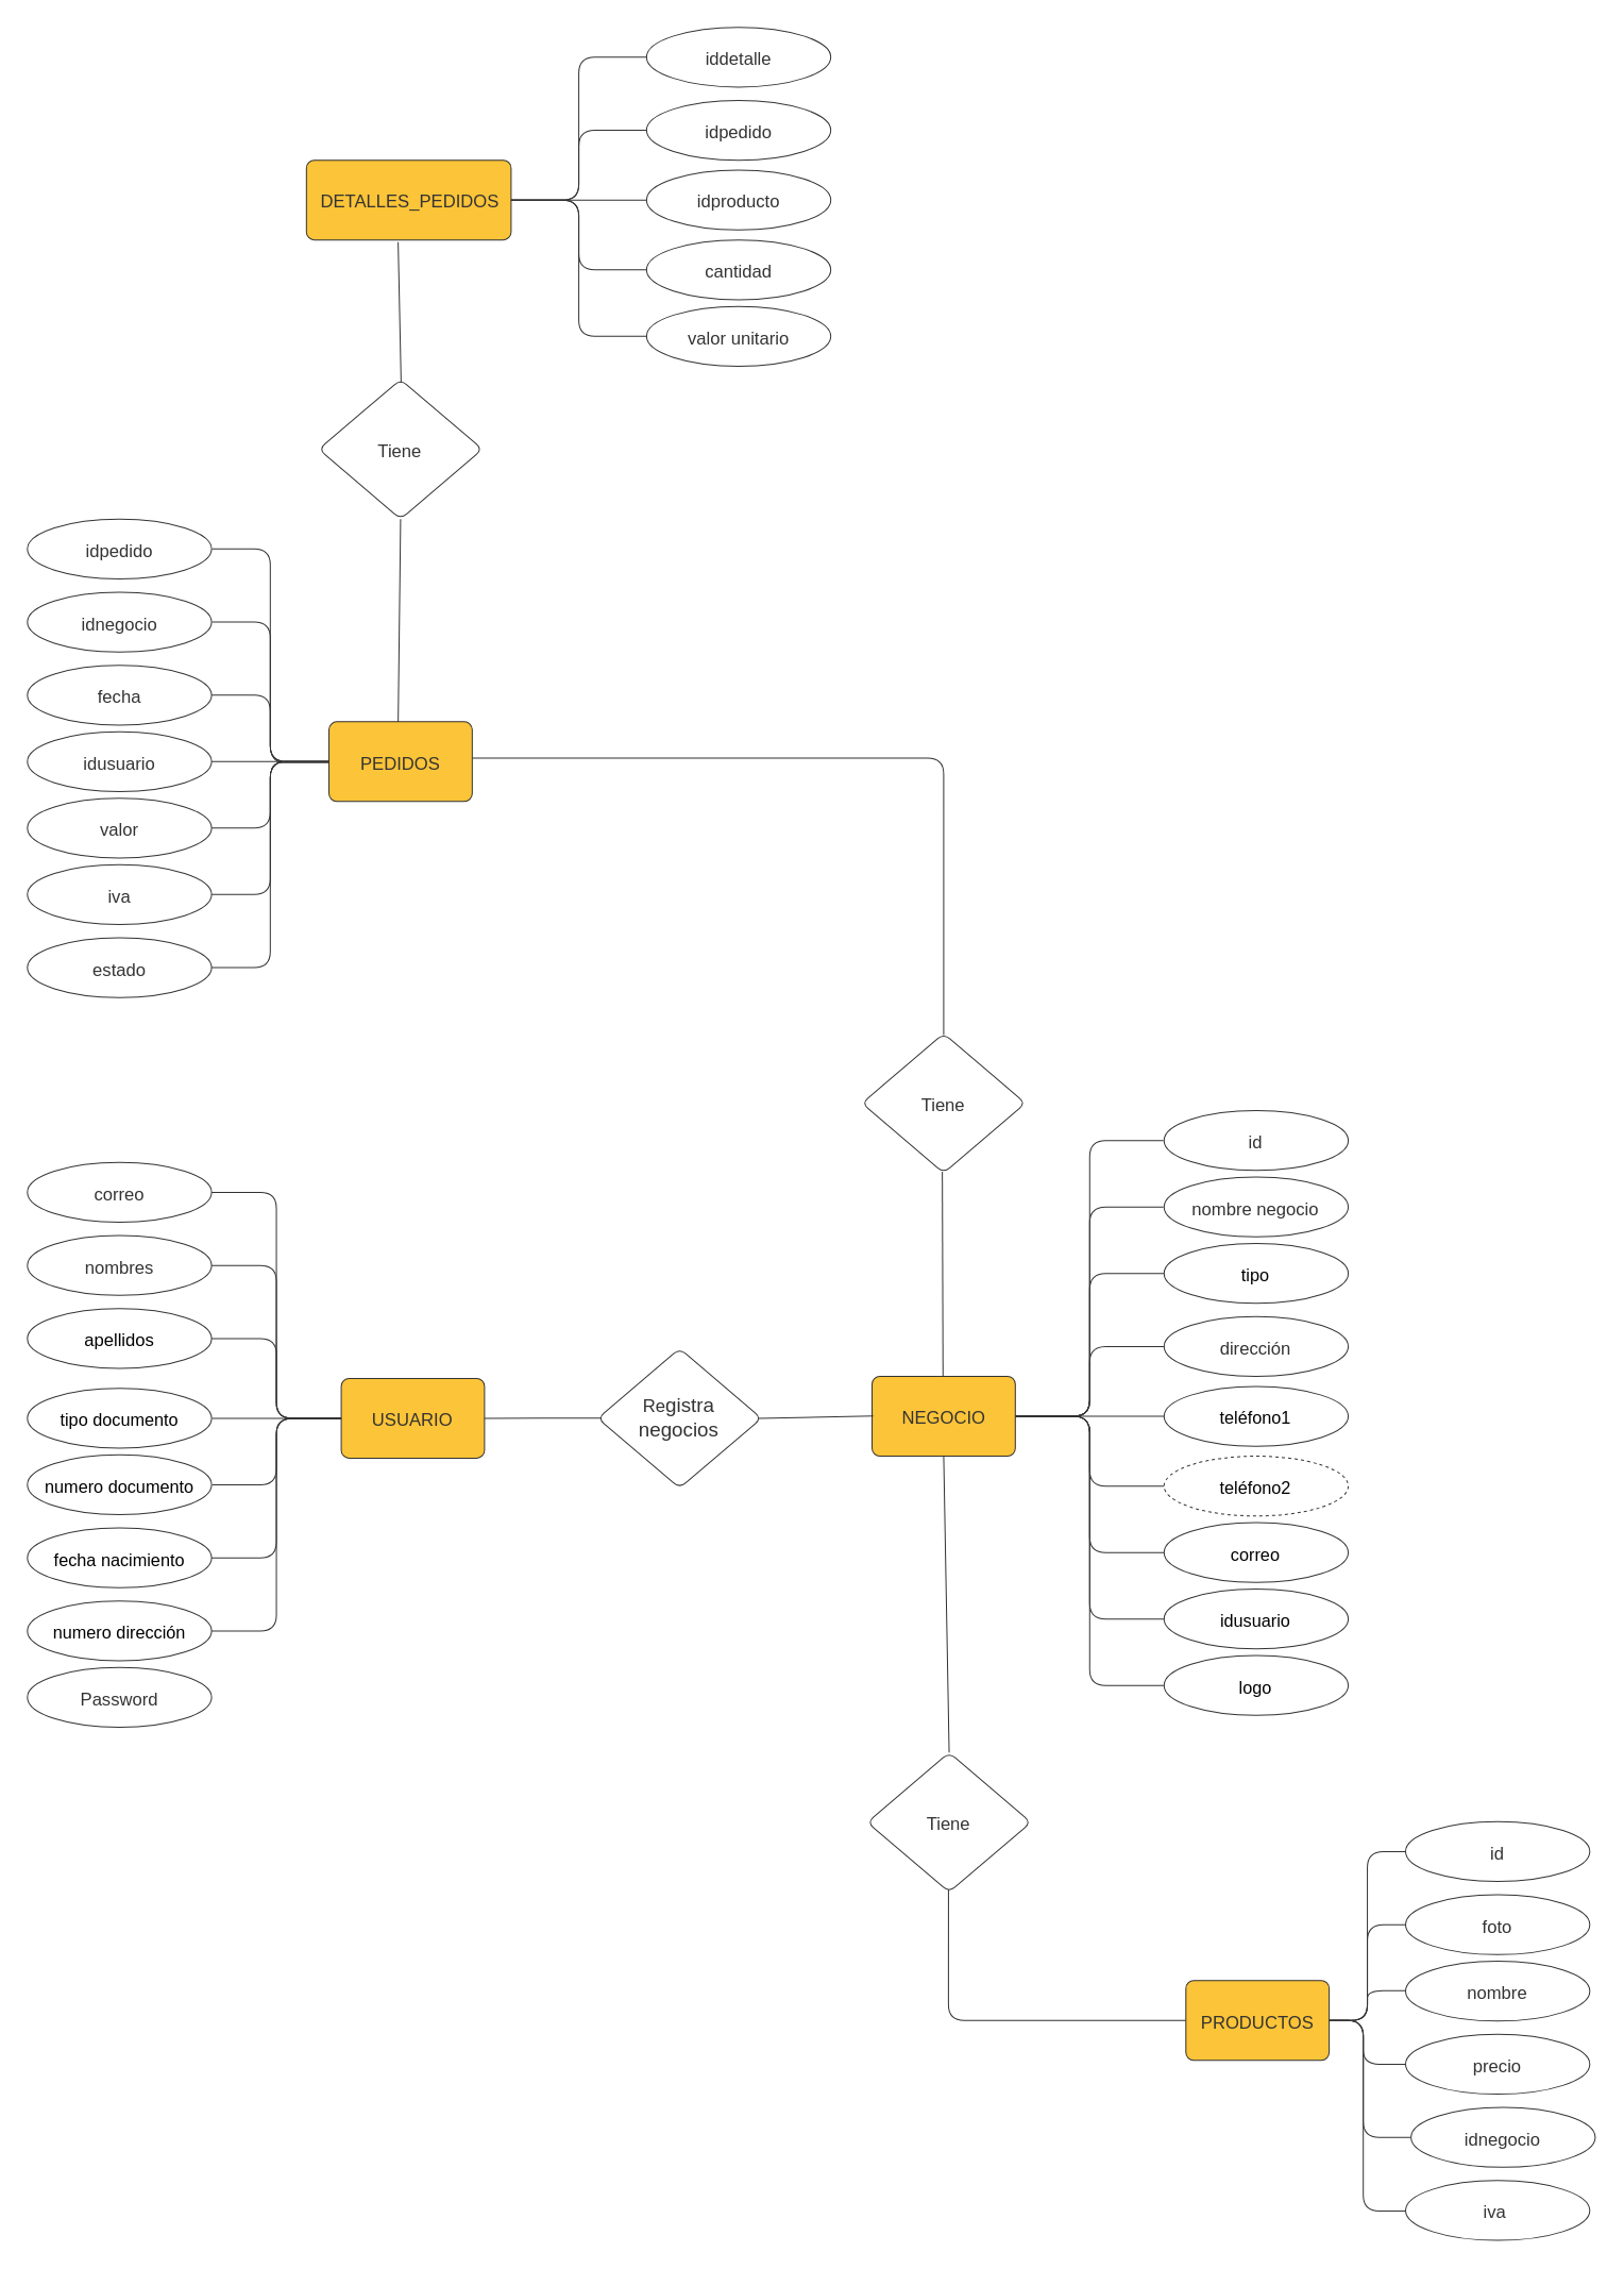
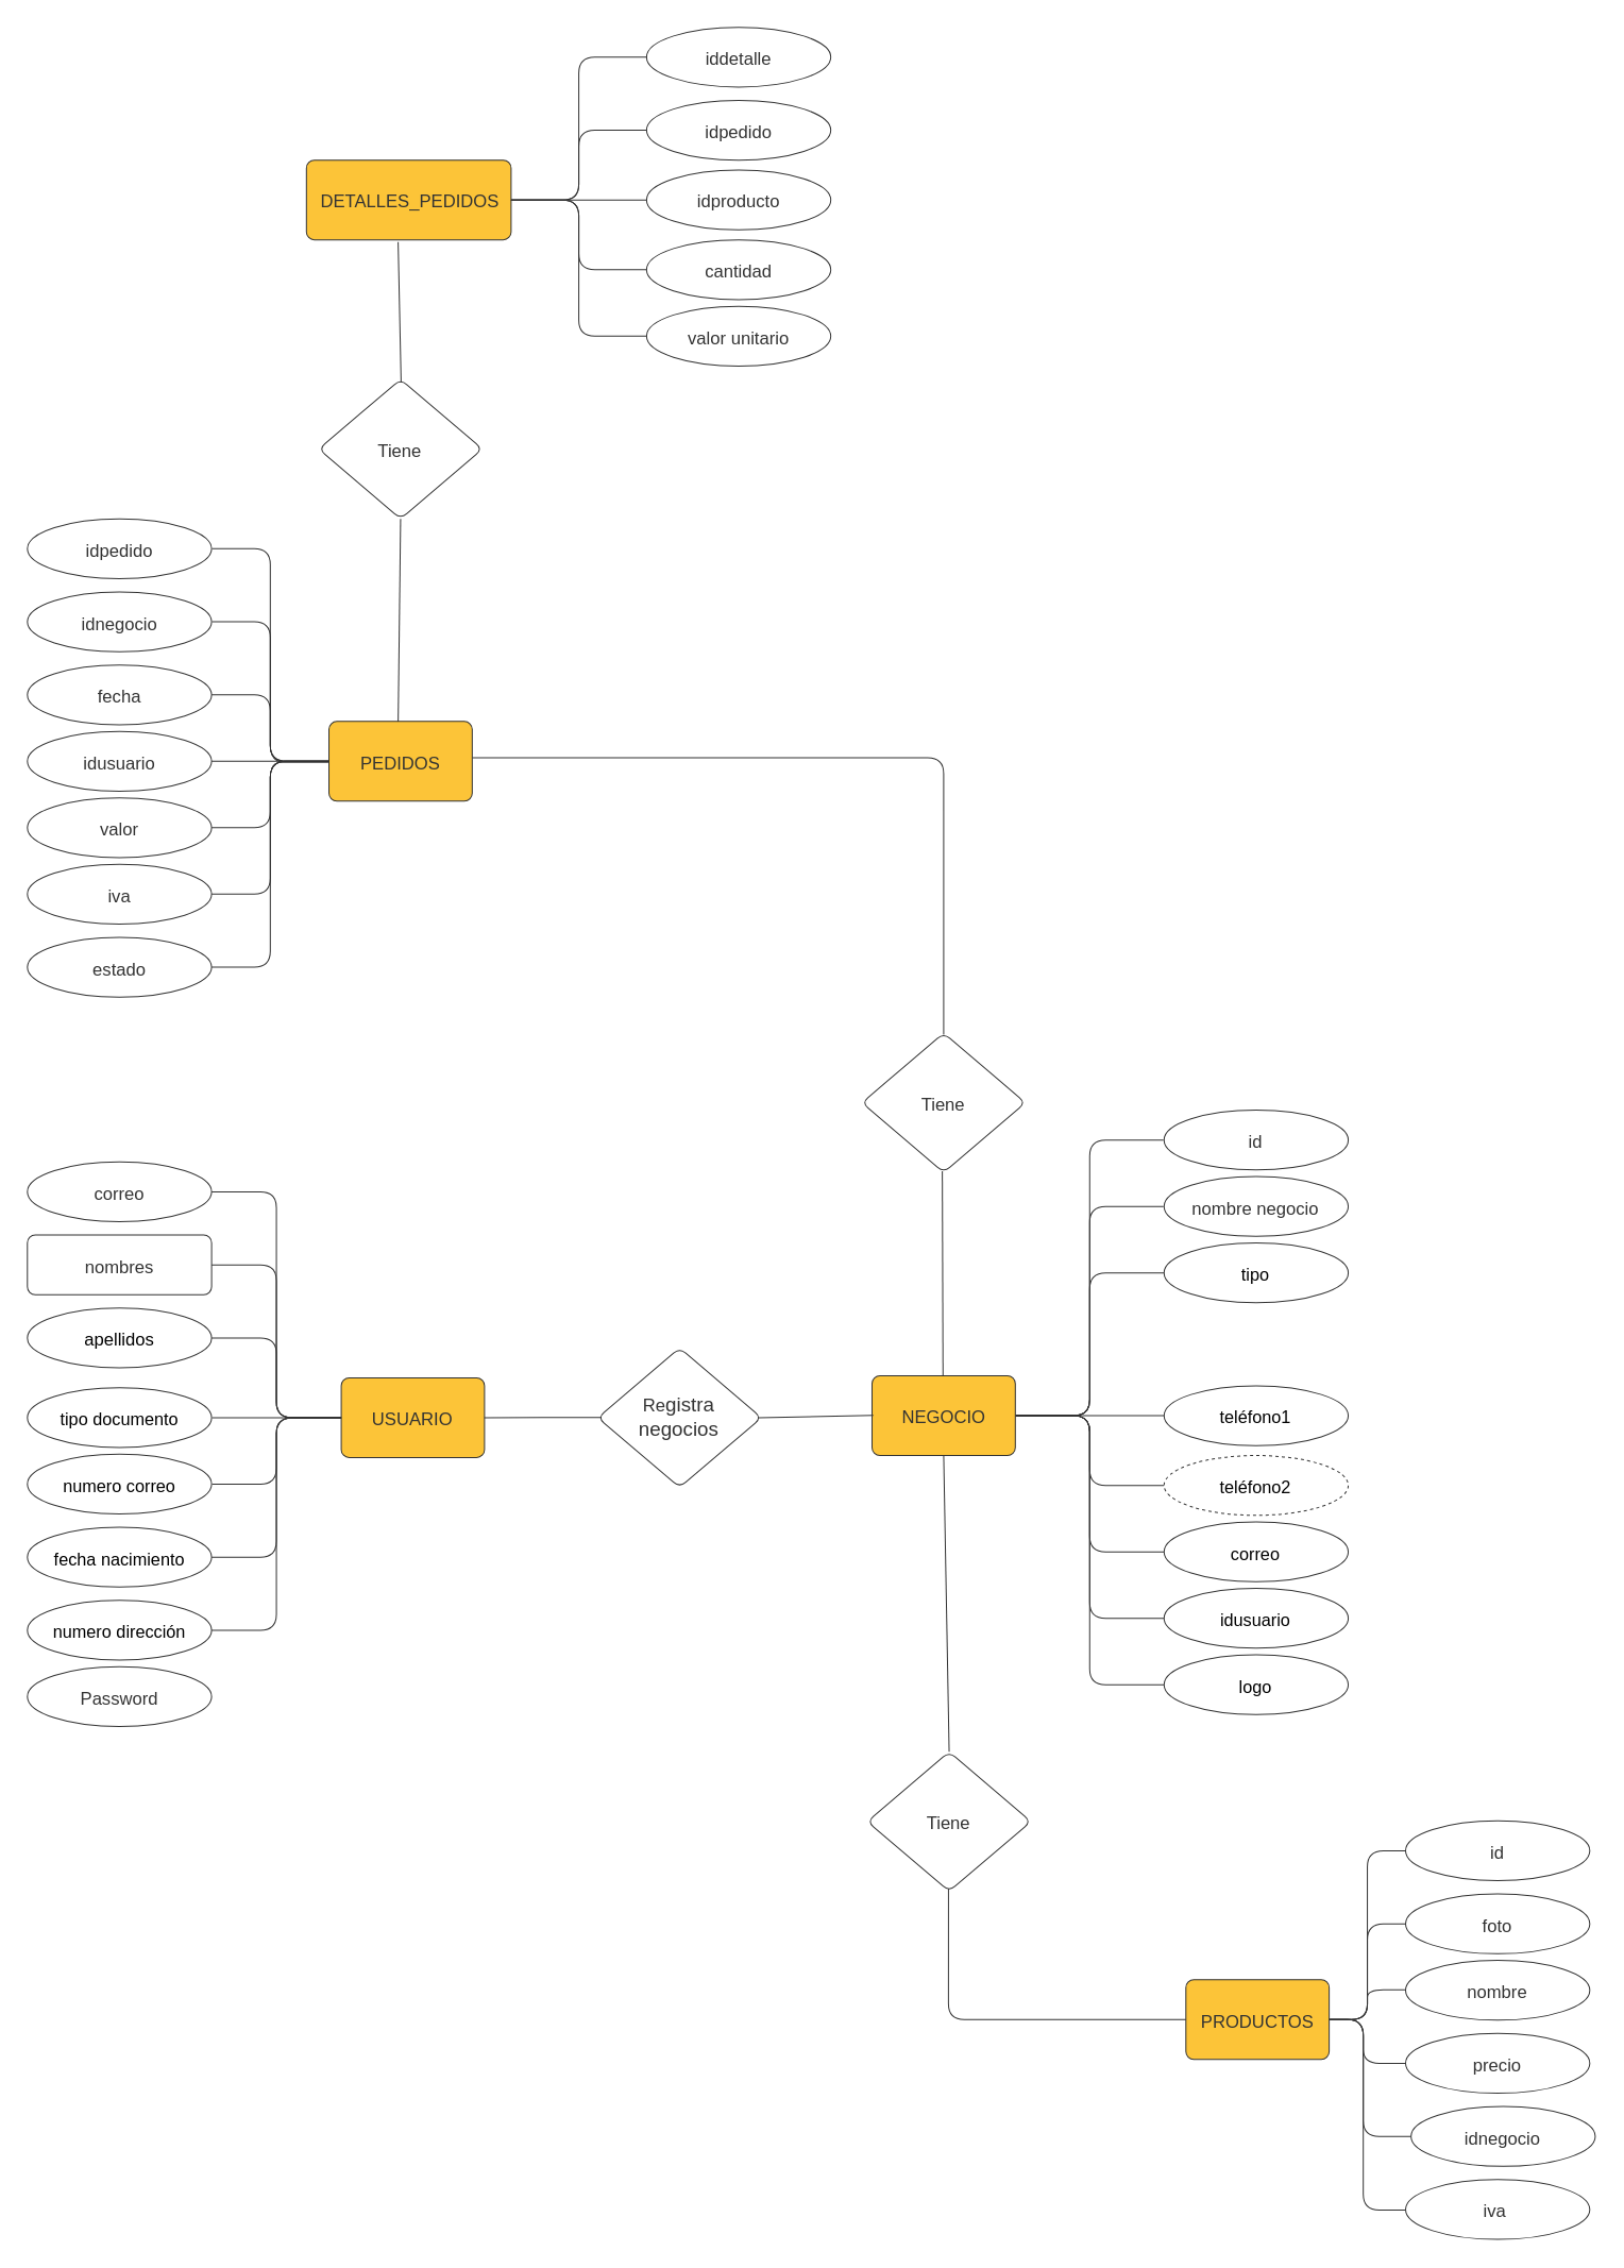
- <mxCell id="64" value="&lt;span&gt;nombres&lt;/span&gt;" style="html=1;overflow=block;blockSpacing=1;whiteSpace=wrap;ellipse;whiteSpace=wrap;fontSize=13.3;fontColor=#333333;align=center;spacingLeft=8.4;spacingRight=8.4;spacingTop=2.4;spacing=3.8;verticalAlign=middle;strokeColor=#333333;strokeOpacity=100;fillOpacity=100;rounded=1;absoluteArcSize=1;arcSize=12;fillColor=#ffffff;strokeWidth=0.8;" parent="58" vertex="1"><mxGeometry y="55" width="138.642" height="45" as="geometry" /></mxCell>
+ <mxCell id="64" value="&lt;span&gt;nombres&lt;/span&gt;" style="html=1;overflow=block;blockSpacing=1;whiteSpace=wrap;whiteSpace=wrap;fontSize=13.3;fontColor=#333333;align=center;spacingLeft=8.4;spacingRight=8.4;spacingTop=2.4;spacing=3.8;verticalAlign=middle;strokeColor=#333333;strokeOpacity=100;fillOpacity=100;absoluteArcSize=1;arcSize=12;fillColor=#ffffff;strokeWidth=0.8;rounded=1;" parent="58" vertex="1"><mxGeometry y="55" width="138.642" height="45" as="geometry" /></mxCell>
- <mxCell id="51" value="" style="html=1;jettySize=18;whiteSpace=wrap;fontSize=13;strokeColor=#333333;strokeOpacity=100;strokeWidth=0.8;rounded=1;arcSize=24;edgeStyle=orthogonalEdgeStyle;startArrow=none;;endArrow=none;;exitX=0;exitY=0.5;entryX=1;entryY=0.5;exitDx=0;exitDy=0;entryDx=0;entryDy=0;" parent="36" source="50" target="37" edge="1"><mxGeometry width="100" height="100" relative="1" as="geometry"><Array as="points" /><mxPoint x="257.772" y="172.5" as="sourcePoint" /><mxPoint x="180.153" y="240" as="targetPoint" /></mxGeometry></mxCell>
- <mxCell id="50" value="dirección" style="html=1;overflow=block;blockSpacing=1;whiteSpace=wrap;ellipse;whiteSpace=wrap;fontSize=13.3;fontColor=#333333;spacingLeft=8.4;spacingRight=8.4;spacingTop=2.4;spacing=3.8;verticalAlign=middle;strokeColor=#333333;strokeOpacity=100;fillOpacity=100;rounded=1;absoluteArcSize=1;arcSize=12;fillColor=#ffffff;strokeWidth=0.8;" parent="36" vertex="1"><mxGeometry x="215.666" y="155" width="138.642" height="45" as="geometry" /></mxCell>
- <mxCell id="61" value="numero documento" style="html=1;overflow=block;blockSpacing=1;whiteSpace=wrap;ellipse;whiteSpace=wrap;fontSize=13;spacingLeft=8.4;spacingRight=8.4;spacingTop=2.4;spacing=3.8;verticalAlign=middle;strokeColor=#333333;strokeOpacity=100;fillOpacity=100;rounded=1;absoluteArcSize=1;arcSize=12;fillColor=#ffffff;strokeWidth=0.8;" parent="58" vertex="1"><mxGeometry y="220" width="138.642" height="45" as="geometry" /></mxCell>
+ <mxCell id="61" value="numero correo" style="html=1;overflow=block;blockSpacing=1;whiteSpace=wrap;ellipse;whiteSpace=wrap;fontSize=13;spacingLeft=8.4;spacingRight=8.4;spacingTop=2.4;spacing=3.8;verticalAlign=middle;strokeColor=#333333;strokeOpacity=100;fillOpacity=100;rounded=1;absoluteArcSize=1;arcSize=12;fillColor=#ffffff;strokeWidth=0.8;" parent="58" vertex="1"><mxGeometry y="220" width="138.642" height="45" as="geometry" /></mxCell>
